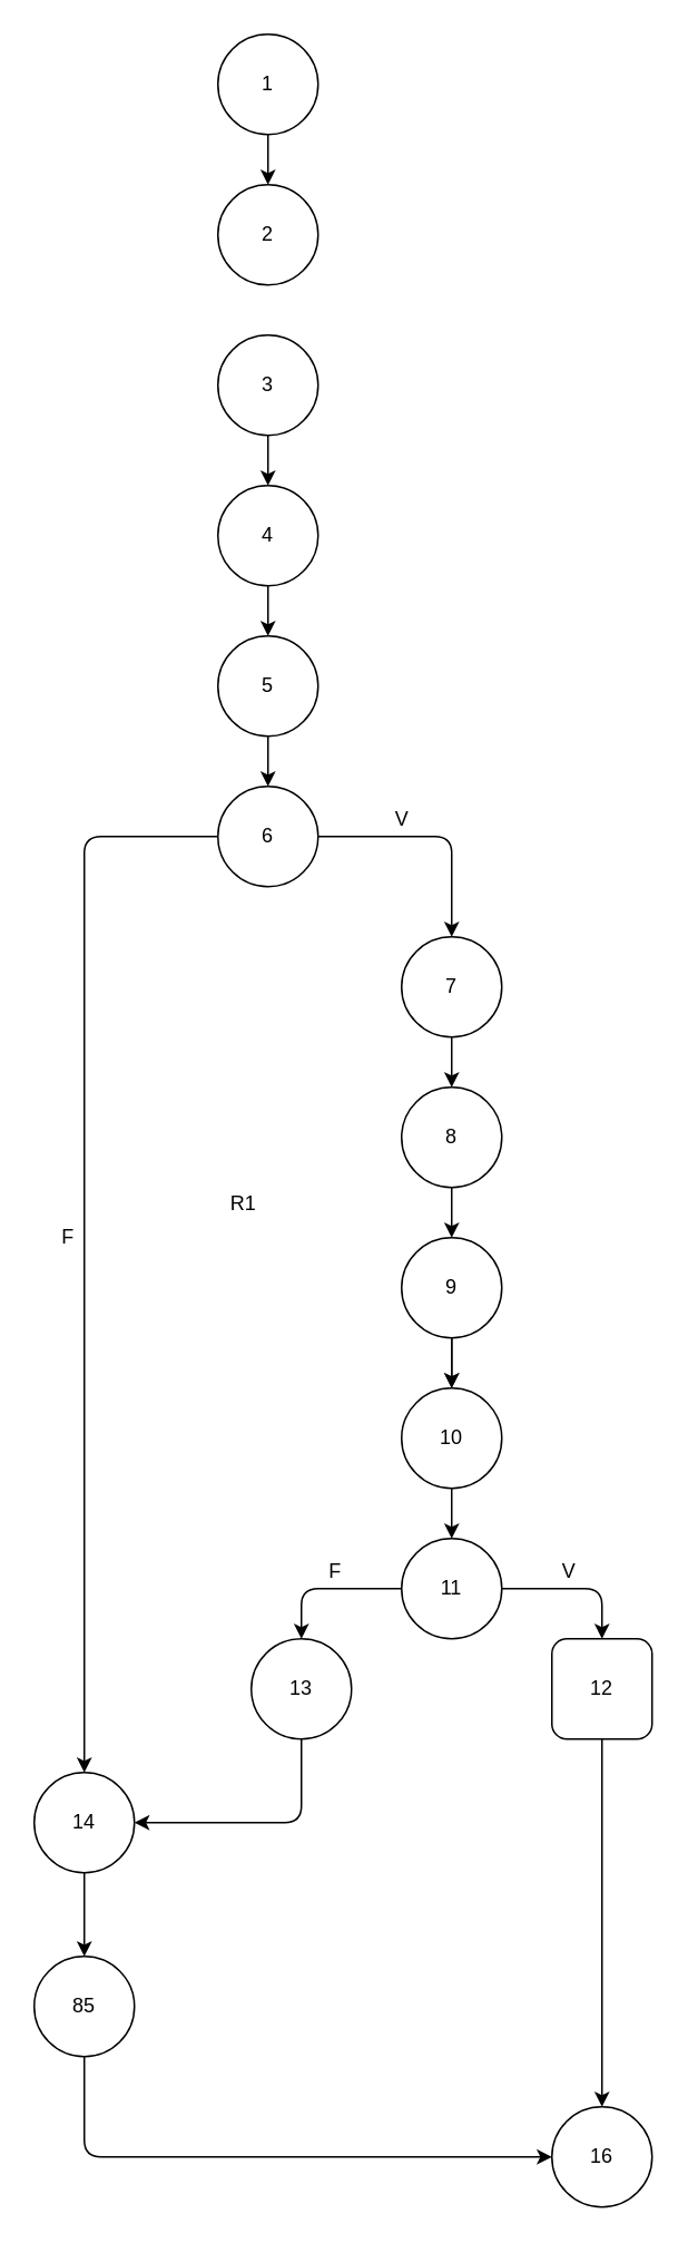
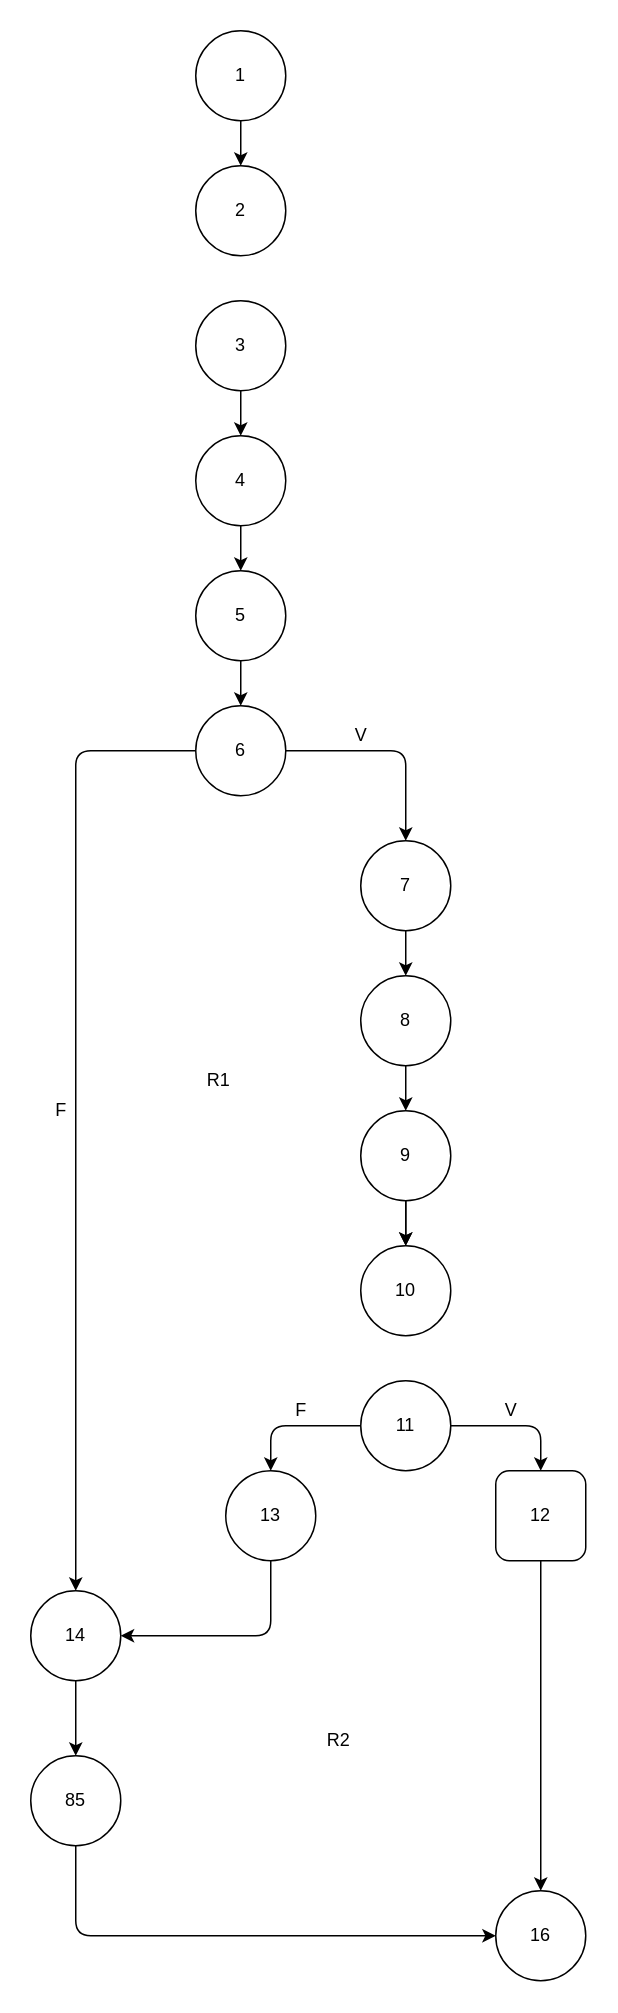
- <mxCell id="24" value="" style="endArrow=classic;html=1;exitX=0.5;exitY=1;exitDx=0;exitDy=0;entryX=0.5;entryY=0;entryDx=0;entryDy=0;" edge="1" parent="1" target="23" source="21"><mxGeometry width="50" height="50" relative="1" as="geometry"><mxPoint x="270" y="900" as="sourcePoint" /><mxPoint x="170" y="760" as="targetPoint" /></mxGeometry></mxCell>
+ <mxCell id="35" value="R2" style="text;html=1;align=center;verticalAlign=middle;resizable=0;points=[];autosize=1;strokeColor=none;" vertex="1" parent="1"><mxGeometry x="210" y="1150" width="30" height="20" as="geometry" /></mxCell>
